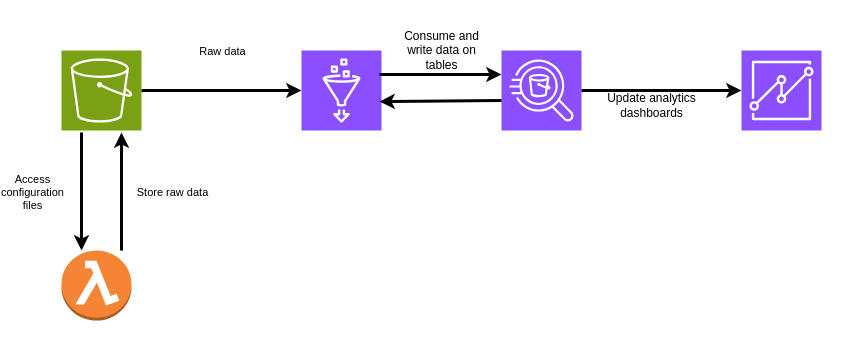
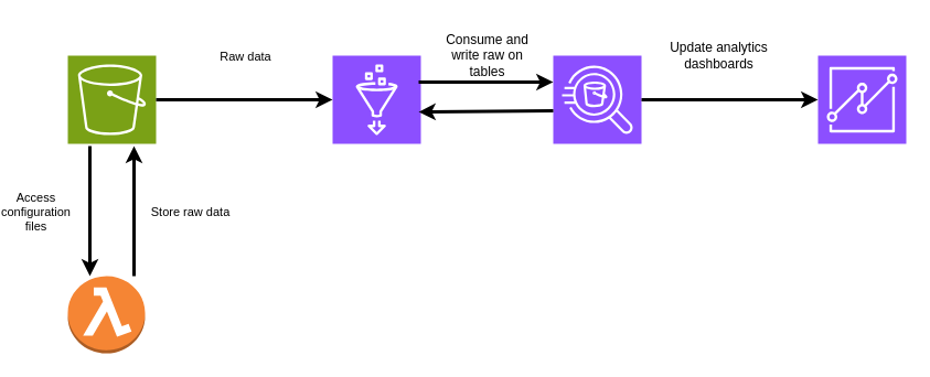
- <mxCell id="17" value="Consume and&lt;br&gt;write data on&lt;br&gt;tables" style="text;html=1;align=center;verticalAlign=middle;resizable=0;points=[];autosize=1;strokeColor=none;fillColor=none;" vertex="1" parent="2"><mxGeometry x="330" width="100" height="60" as="geometry" /></mxCell>
+ <mxCell id="17" value="Consume and&lt;br&gt;write raw on&lt;br&gt;tables" style="text;html=1;align=center;verticalAlign=middle;resizable=0;points=[];autosize=1;strokeColor=none;fillColor=none;" vertex="1" parent="2"><mxGeometry x="330" width="100" height="60" as="geometry" /></mxCell>
- <mxCell id="18" value="Update analytics&lt;br&gt;&lt;div&gt;dashboards&lt;/div&gt;" style="text;html=1;align=center;verticalAlign=middle;resizable=0;points=[];autosize=1;strokeColor=none;fillColor=none;" vertex="1" parent="2"><mxGeometry x="535" y="65" width="110" height="40" as="geometry" /></mxCell>
+ <mxCell id="18" value="Update analytics&lt;br&gt;&lt;div&gt;dashboards&lt;/div&gt;" style="text;html=1;align=center;verticalAlign=middle;resizable=0;points=[];autosize=1;strokeColor=none;fillColor=none;" vertex="1" parent="2"><mxGeometry x="535" y="10" width="110" height="40" as="geometry" /></mxCell>
